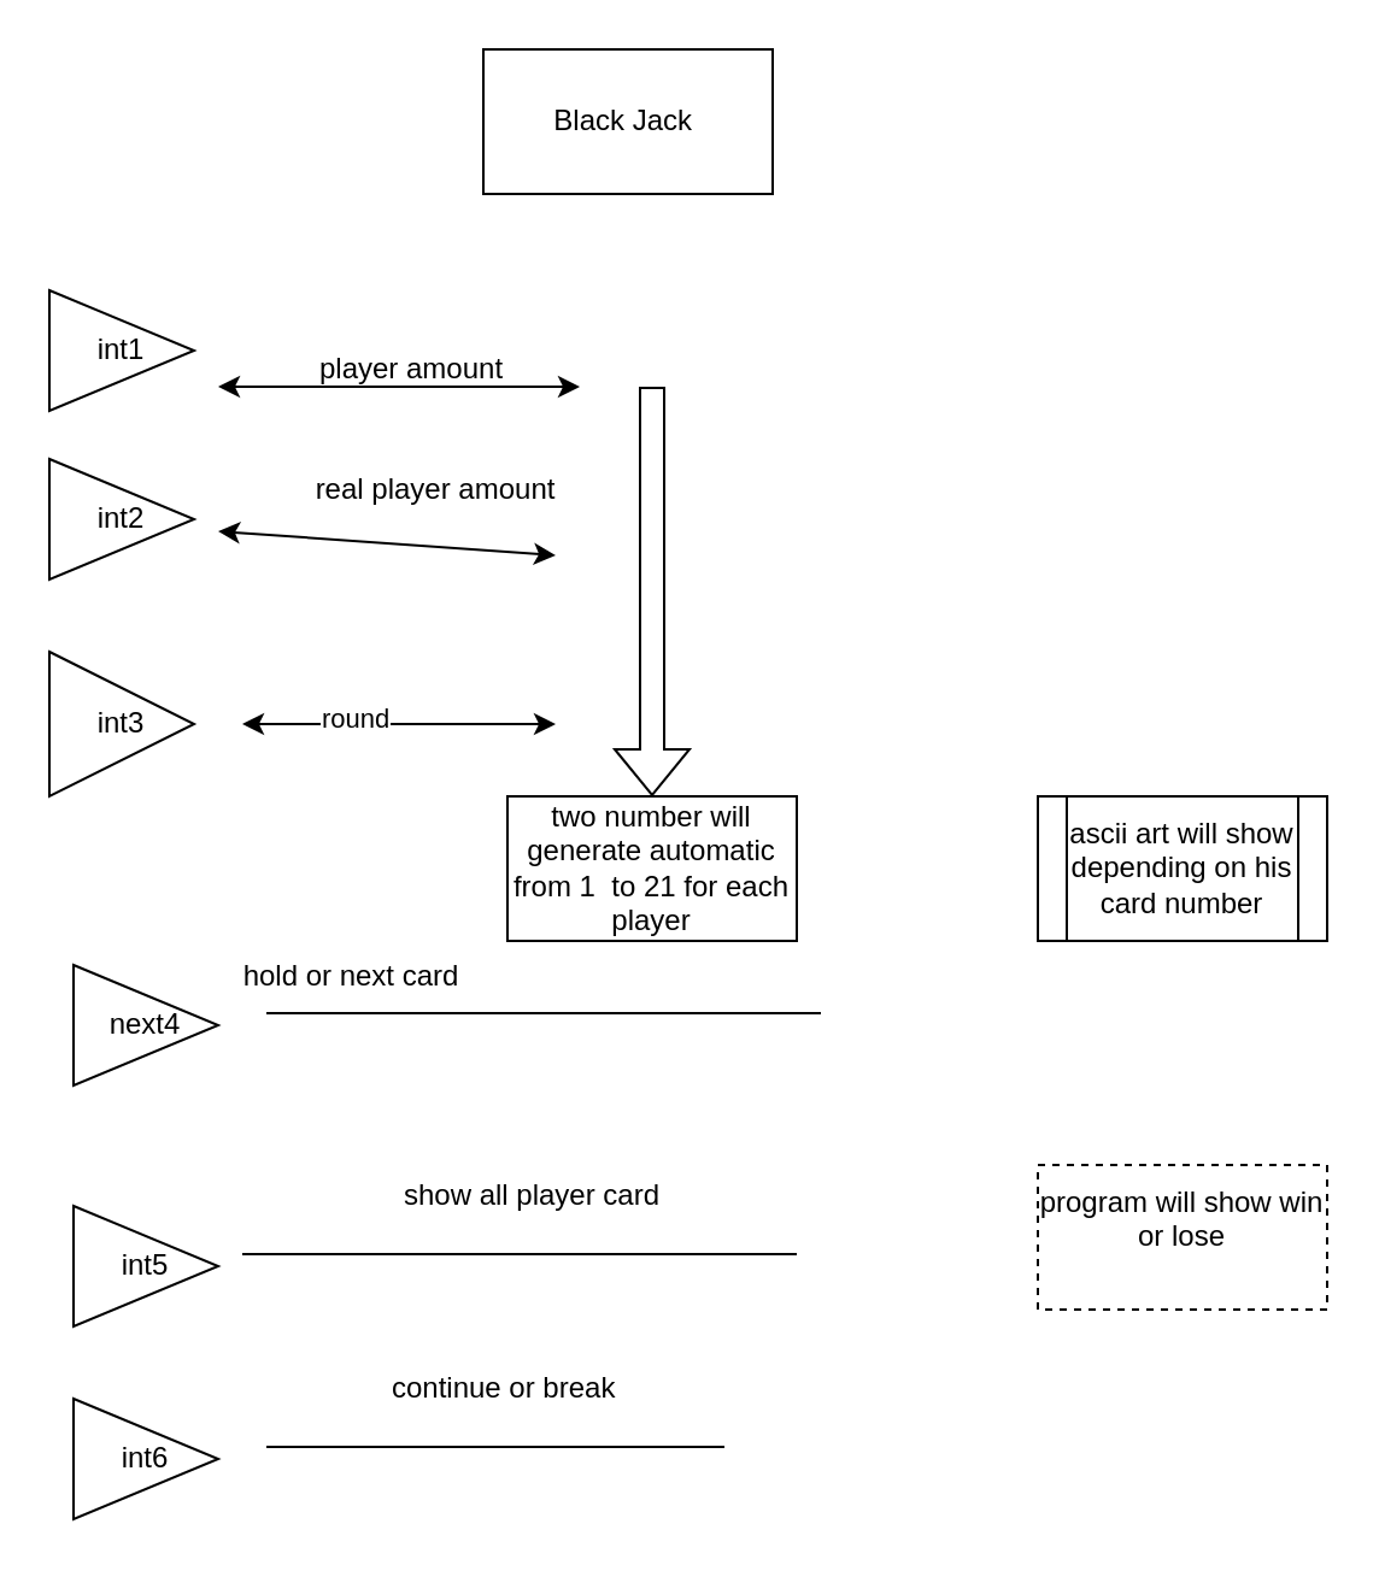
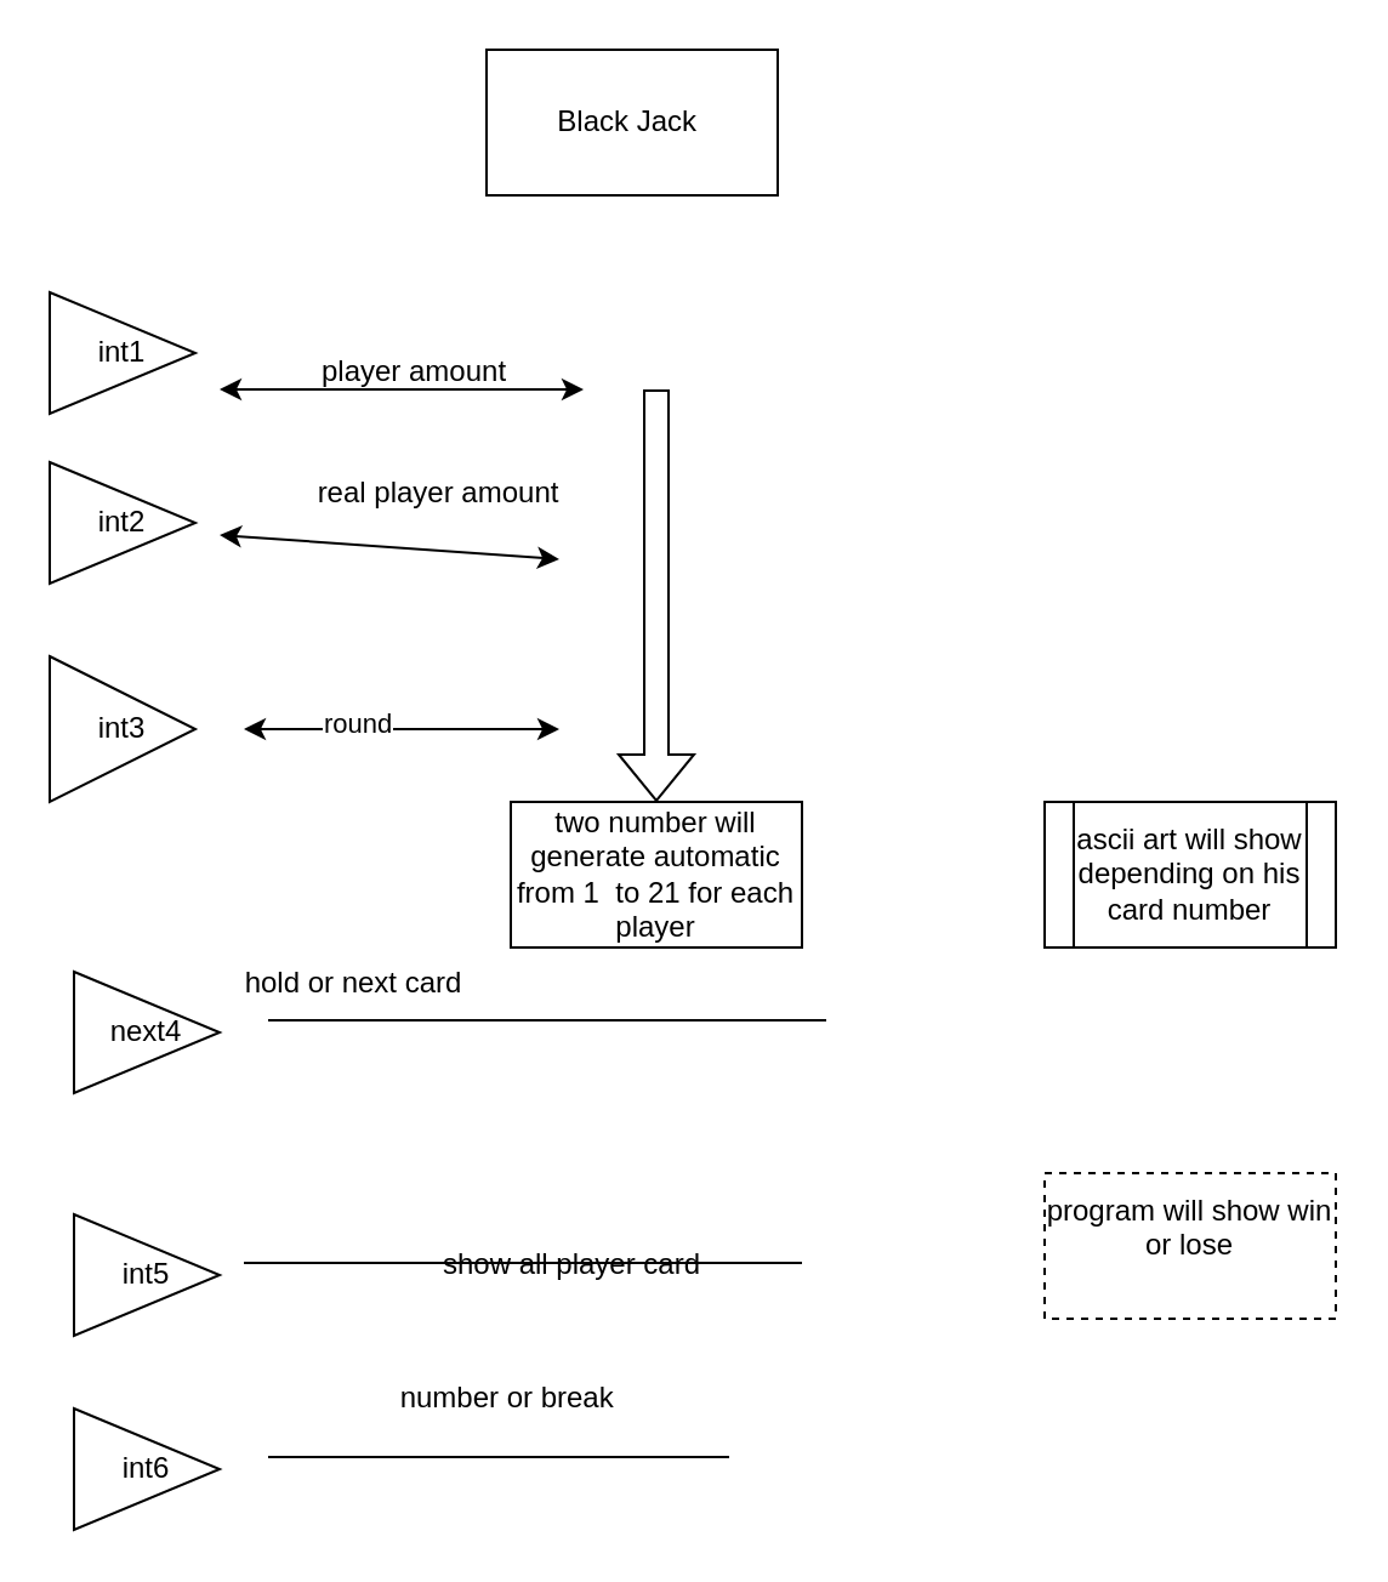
- <mxCell id="20" value="show all player card&lt;div&gt;&lt;br&gt;&lt;/div&gt;" style="text;html=1;align=center;verticalAlign=middle;resizable=0;points=[];autosize=1;strokeColor=none;fillColor=none;" vertex="1" parent="1"><mxGeometry x="155" y="483" width="130" height="40" as="geometry" /></mxCell>
+ <mxCell id="20" value="show all player card&lt;div&gt;&lt;br&gt;&lt;/div&gt;" style="text;html=1;align=center;verticalAlign=middle;resizable=0;points=[];autosize=1;strokeColor=none;fillColor=none;" vertex="1" parent="1"><mxGeometry x="170" y="508" width="130" height="40" as="geometry" /></mxCell>
- <mxCell id="22" value="continue or break&amp;nbsp;&lt;div&gt;&lt;br&gt;&lt;/div&gt;" style="text;html=1;align=center;verticalAlign=middle;resizable=0;points=[];autosize=1;strokeColor=none;fillColor=none;" vertex="1" parent="1"><mxGeometry x="150" y="563" width="120" height="40" as="geometry" /></mxCell>
+ <mxCell id="22" value="number or break&amp;nbsp;&lt;div&gt;&lt;br&gt;&lt;/div&gt;" style="text;html=1;align=center;verticalAlign=middle;resizable=0;points=[];autosize=1;strokeColor=none;fillColor=none;" vertex="1" parent="1"><mxGeometry x="150" y="563" width="120" height="40" as="geometry" /></mxCell>
